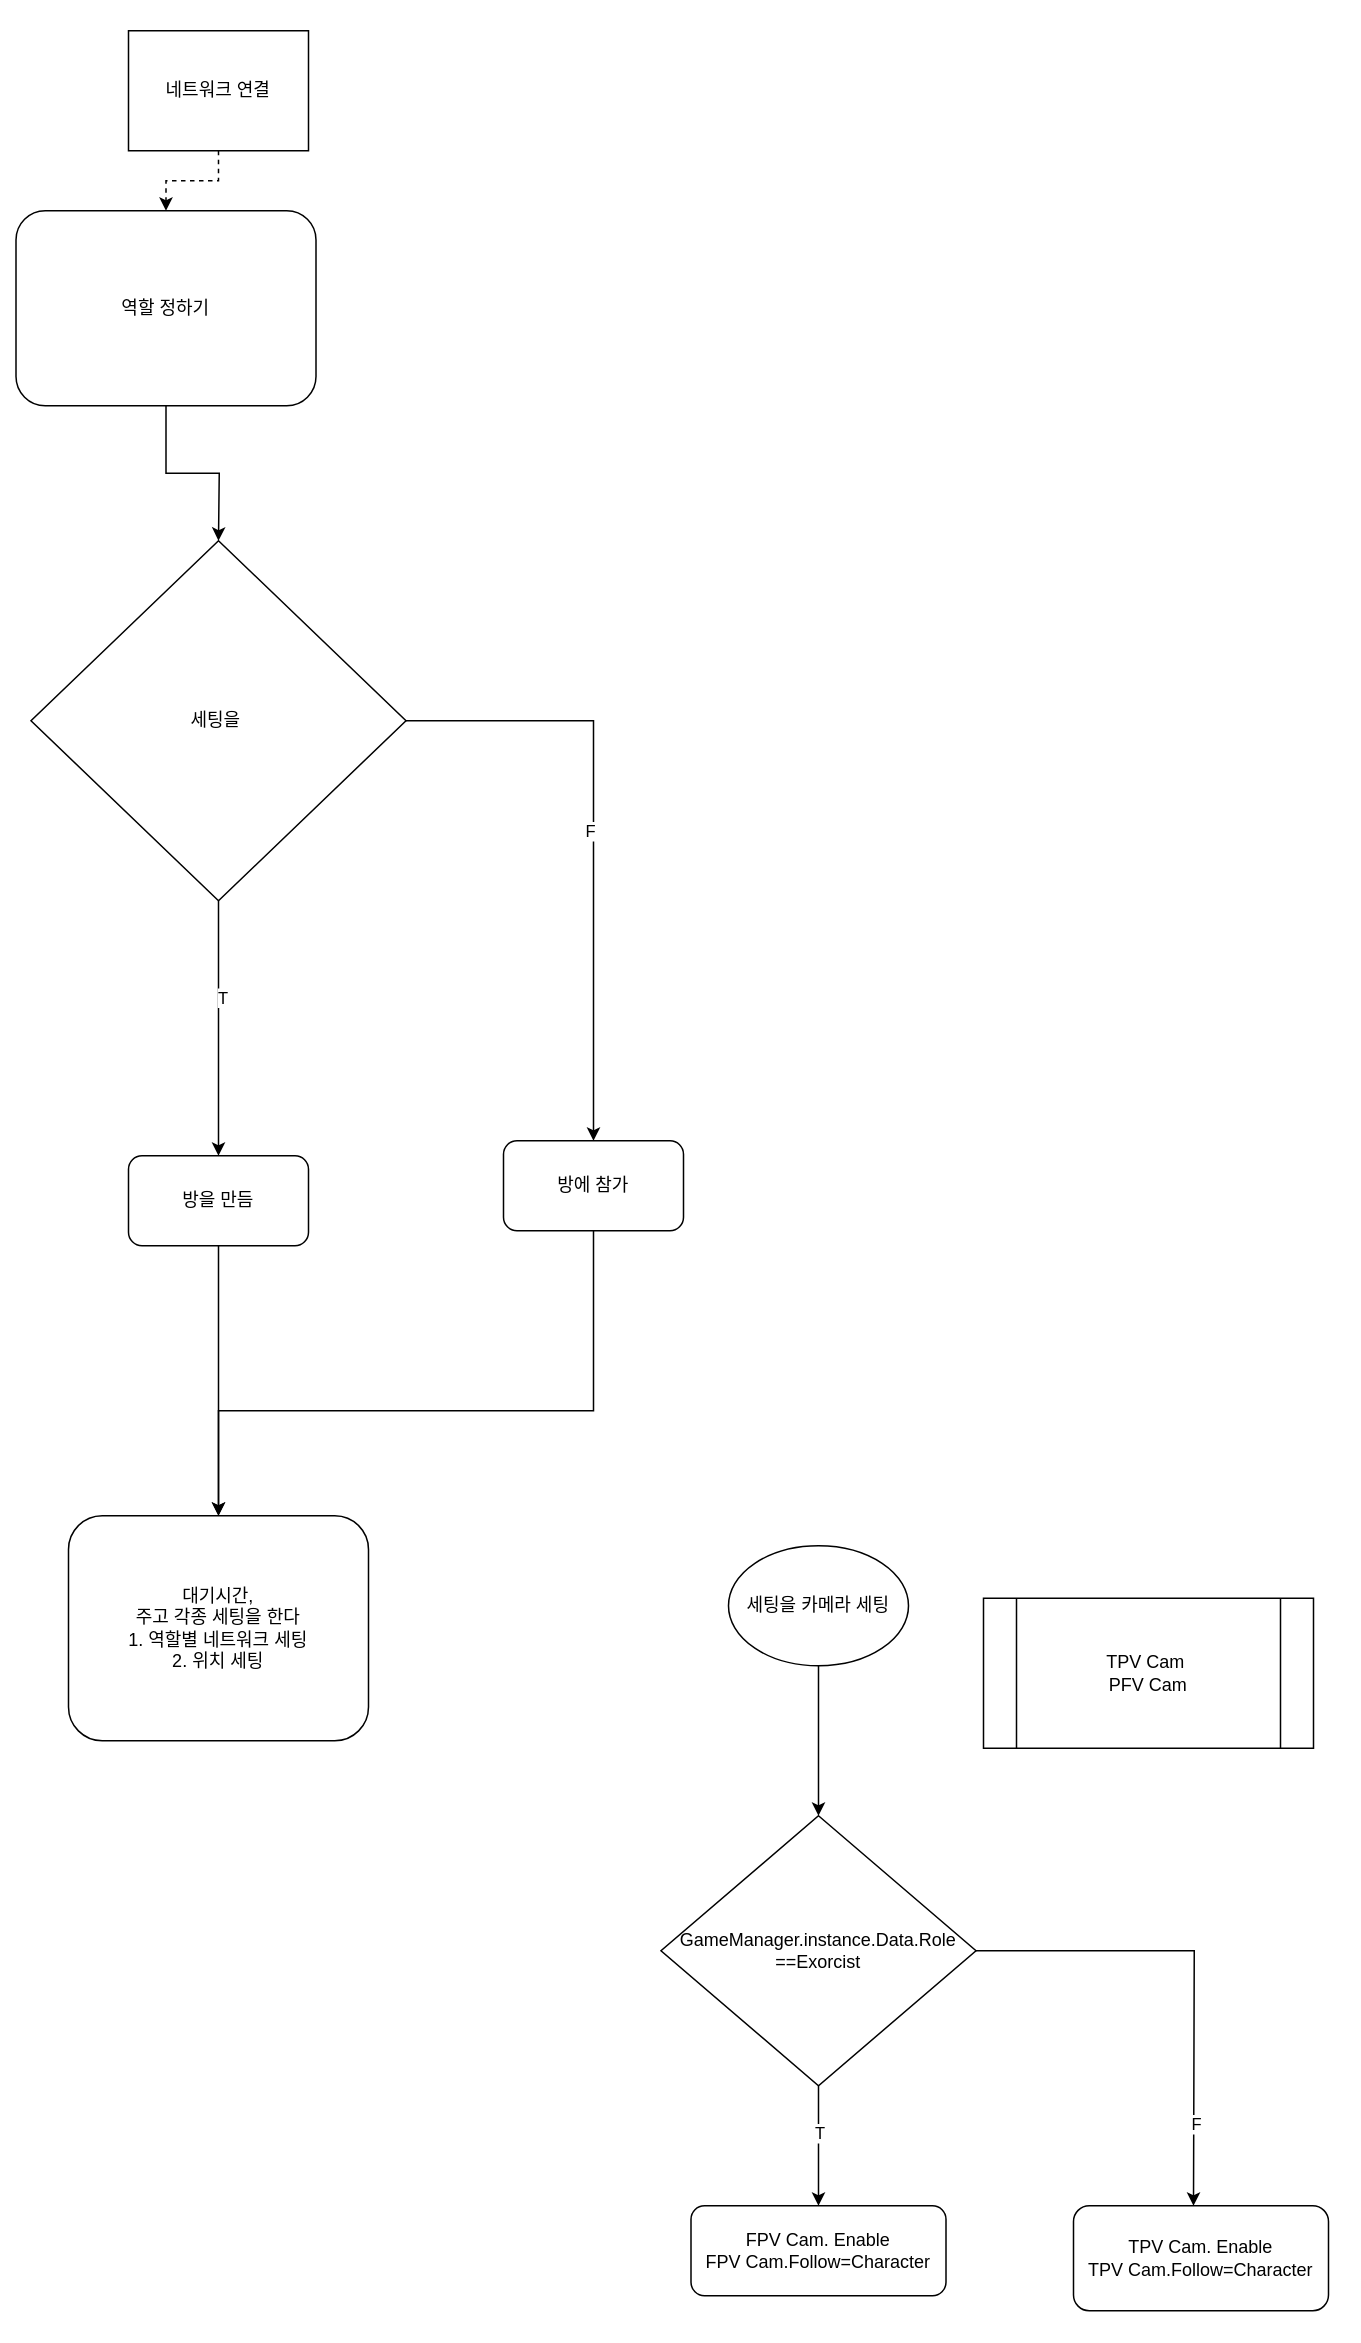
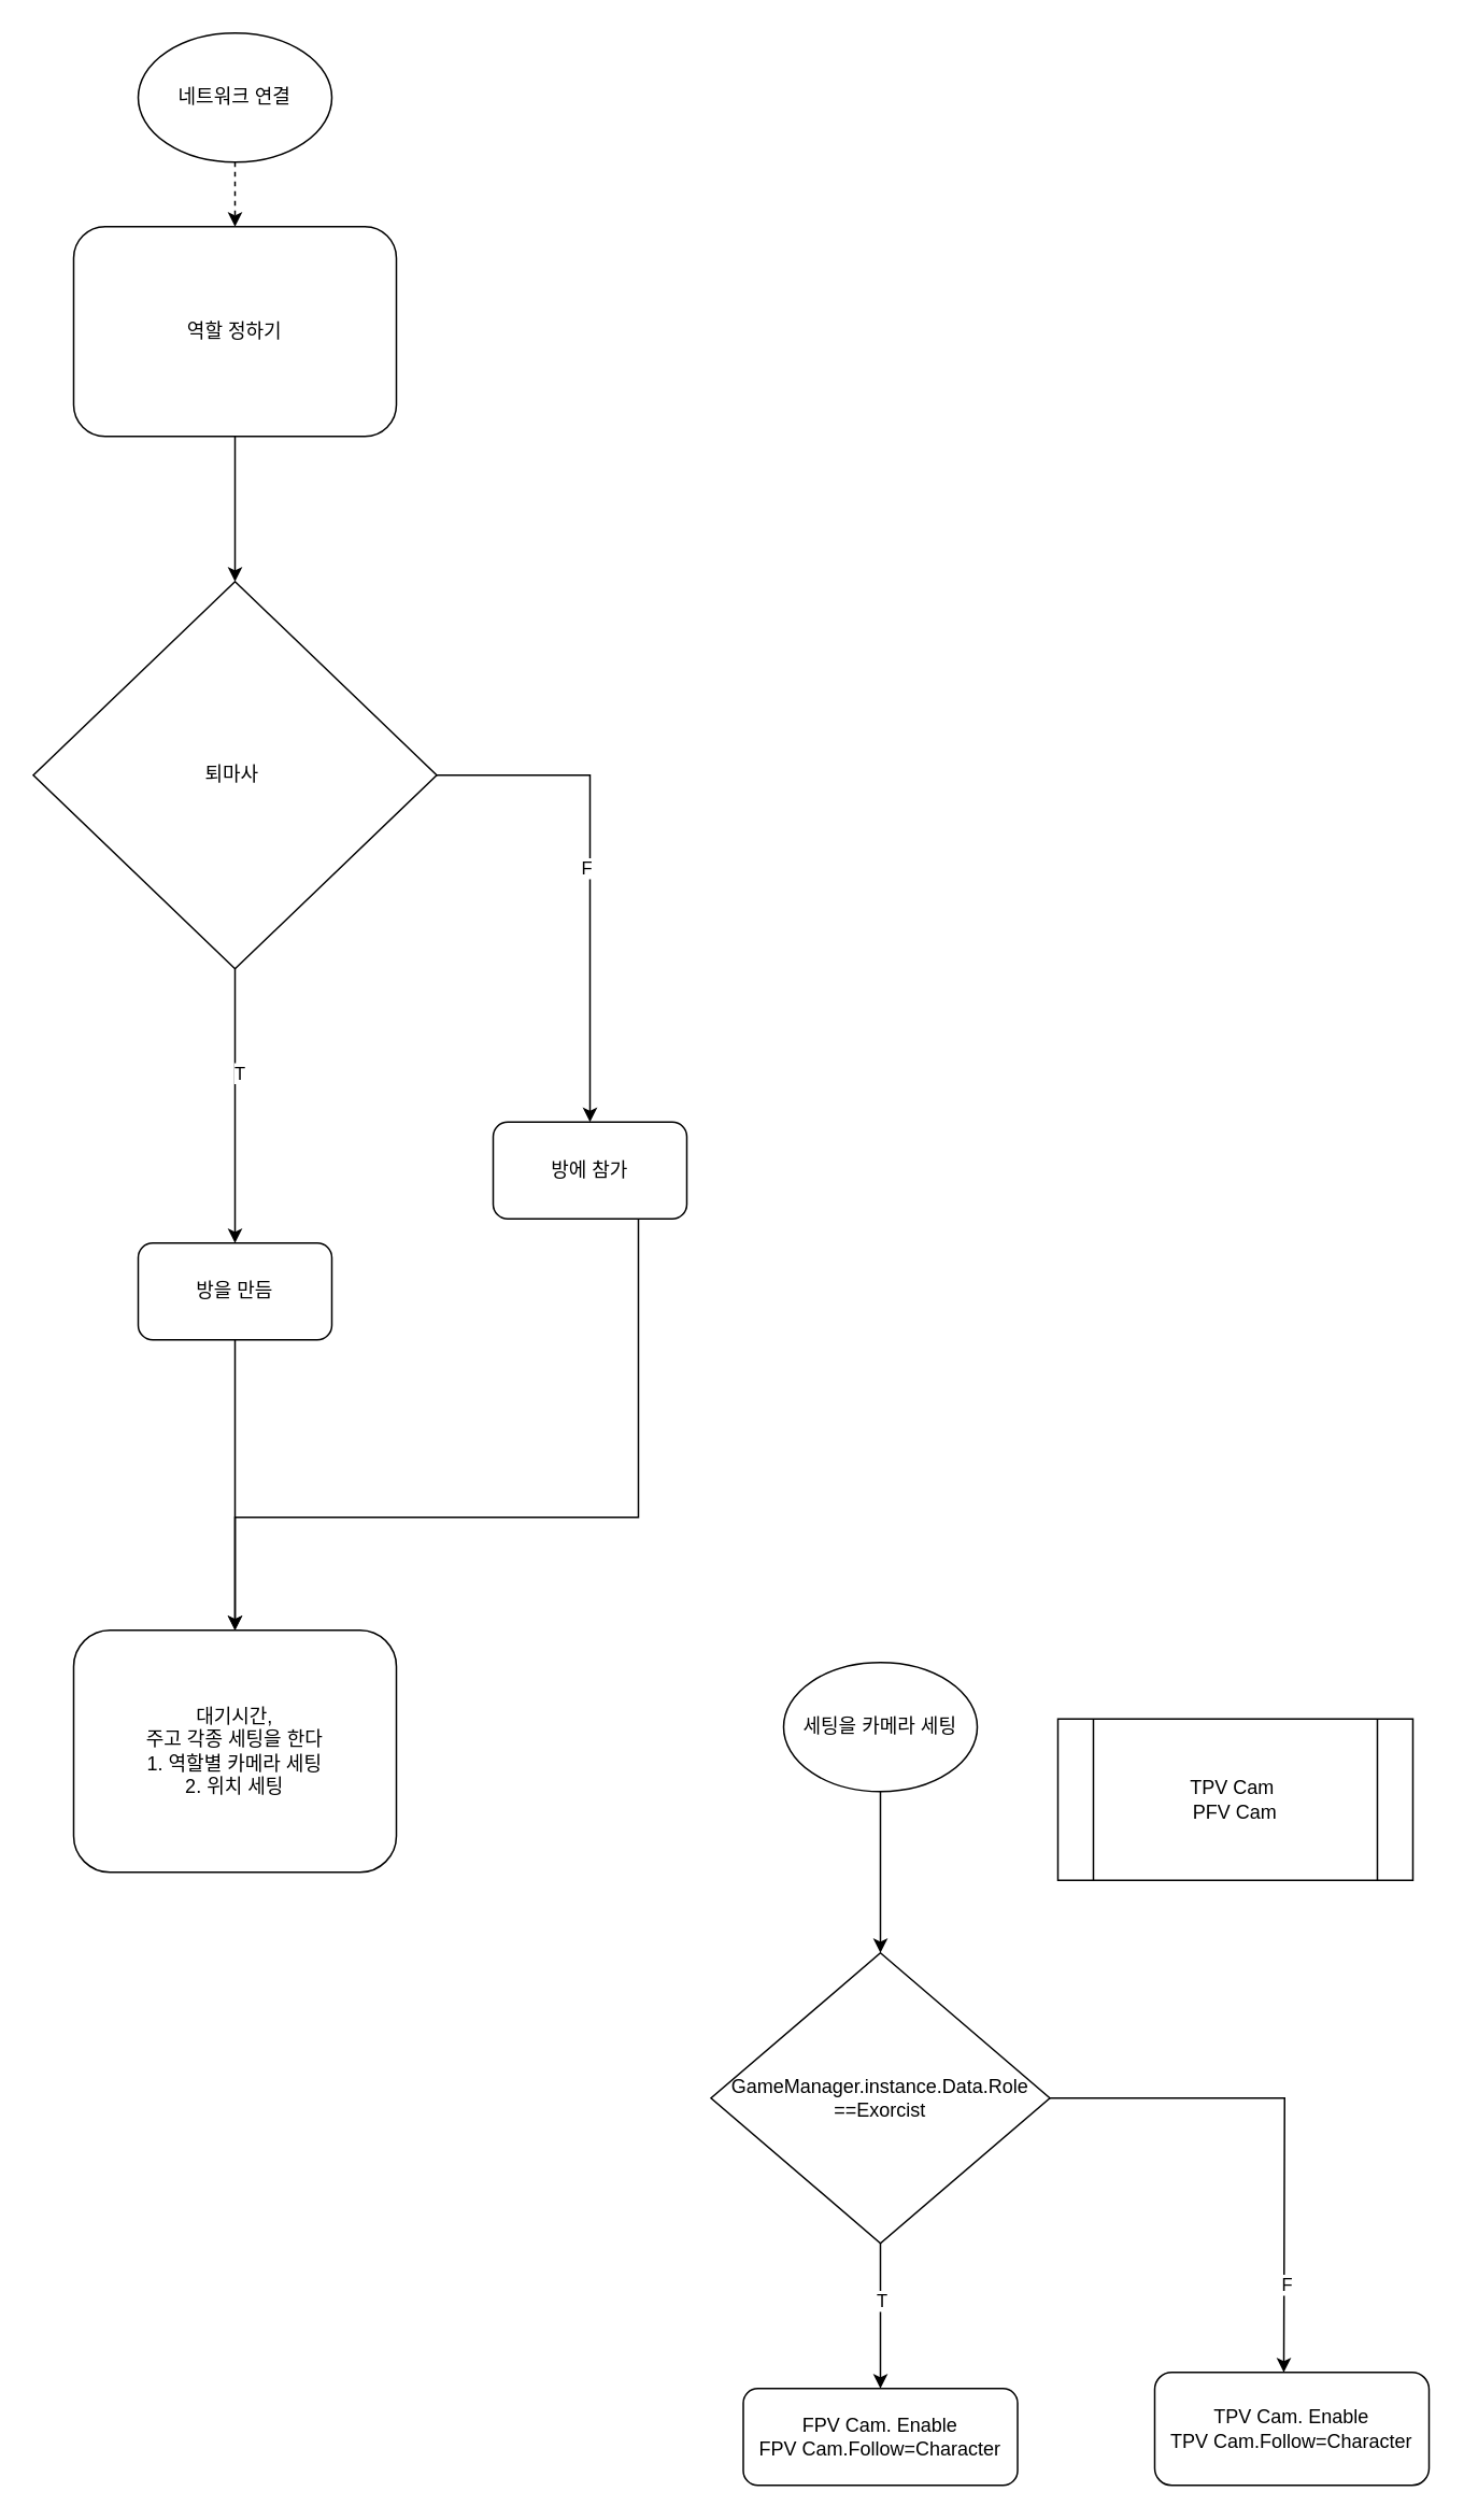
- <mxCell id="3" value="네트워크 연결" style="whiteSpace=wrap;html=1;rounded=0;" vertex="1" parent="1"><mxGeometry x="85" y="20" width="120" height="80" as="geometry" /></mxCell>
+ <mxCell id="3" value="네트워크 연결" style="ellipse;whiteSpace=wrap;html=1;" vertex="1" parent="1"><mxGeometry x="85" y="20" width="120" height="80" as="geometry" /></mxCell>
- <mxCell id="5" value="역할 정하기" style="rounded=1;whiteSpace=wrap;html=1;" vertex="1" parent="1"><mxGeometry x="10" y="140" width="200" height="130" as="geometry" /></mxCell>
+ <mxCell id="5" value="역할 정하기" style="rounded=1;whiteSpace=wrap;html=1;" vertex="1" parent="1"><mxGeometry x="45" y="140" width="200" height="130" as="geometry" /></mxCell>
- <mxCell id="10" value="세팅을&amp;nbsp;" style="rhombus;whiteSpace=wrap;html=1;" vertex="1" parent="1"><mxGeometry x="20" y="360" width="250" height="240" as="geometry" /></mxCell>
+ <mxCell id="10" value="퇴마사&amp;nbsp;" style="rhombus;whiteSpace=wrap;html=1;" vertex="1" parent="1"><mxGeometry x="20" y="360" width="250" height="240" as="geometry" /></mxCell>
- <mxCell id="14" value="방에 참가" style="rounded=1;whiteSpace=wrap;html=1;" vertex="1" parent="1"><mxGeometry x="335" y="760" width="120" height="60" as="geometry" /></mxCell>
+ <mxCell id="14" value="방에 참가" style="rounded=1;whiteSpace=wrap;html=1;" vertex="1" parent="1"><mxGeometry x="305" y="695" width="120" height="60" as="geometry" /></mxCell>
- <mxCell id="15" value="대기시간,&lt;br&gt;주고 각종 세팅을 한다&lt;br&gt;1. 역할별 네트워크 세팅&lt;br&gt;2. 위치 세팅" style="rounded=1;whiteSpace=wrap;html=1;" vertex="1" parent="1"><mxGeometry x="45" y="1010" width="200" height="150" as="geometry" /></mxCell>
+ <mxCell id="15" value="대기시간,&lt;br&gt;주고 각종 세팅을 한다&lt;br&gt;1. 역할별 카메라 세팅&lt;br&gt;2. 위치 세팅" style="rounded=1;whiteSpace=wrap;html=1;" vertex="1" parent="1"><mxGeometry x="45" y="1010" width="200" height="150" as="geometry" /></mxCell>
- <mxCell id="24" value="FPV Cam. Enable&lt;br&gt;FPV Cam.Follow=Character" style="rounded=1;whiteSpace=wrap;html=1;" vertex="1" parent="1"><mxGeometry x="460" y="1470" width="170" height="60" as="geometry" /></mxCell>
+ <mxCell id="24" value="FPV Cam. Enable&lt;br&gt;FPV Cam.Follow=Character" style="rounded=1;whiteSpace=wrap;html=1;" vertex="1" parent="1"><mxGeometry x="460" y="1480" width="170" height="60" as="geometry" /></mxCell>
